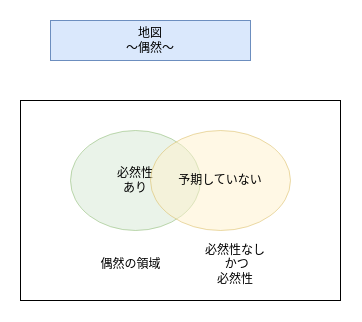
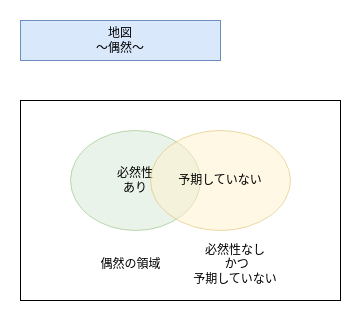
- <mxCell id="2" value="地図&lt;div&gt;～偶然～&lt;/div&gt;" style="text;html=1;align=center;verticalAlign=middle;whiteSpace=wrap;rounded=0;fillColor=#dae8fc;strokeColor=#6c8ebf;" parent="1" vertex="1"><mxGeometry x="50" y="20" width="200" height="40" as="geometry" /></mxCell>
+ <mxCell id="2" value="地図&lt;div&gt;～偶然～&lt;/div&gt;" style="text;html=1;align=center;verticalAlign=middle;whiteSpace=wrap;rounded=0;fillColor=#dae8fc;strokeColor=#6c8ebf;" parent="1" vertex="1"><mxGeometry x="20" y="20" width="200" height="40" as="geometry" /></mxCell>
- <mxCell id="6" value="必然性なし&lt;div&gt;&amp;nbsp;かつ&lt;div&gt;必然性&lt;/div&gt;&lt;/div&gt;" style="text;html=1;align=center;verticalAlign=middle;whiteSpace=wrap;rounded=0;" vertex="1" parent="1"><mxGeometry x="180" y="239" width="110" height="49" as="geometry" /></mxCell>
+ <mxCell id="6" value="必然性なし&lt;div&gt;&amp;nbsp;かつ&lt;div&gt;予期していない&lt;/div&gt;&lt;/div&gt;" style="text;html=1;align=center;verticalAlign=middle;whiteSpace=wrap;rounded=0;" vertex="1" parent="1"><mxGeometry x="180" y="239" width="110" height="49" as="geometry" /></mxCell>
